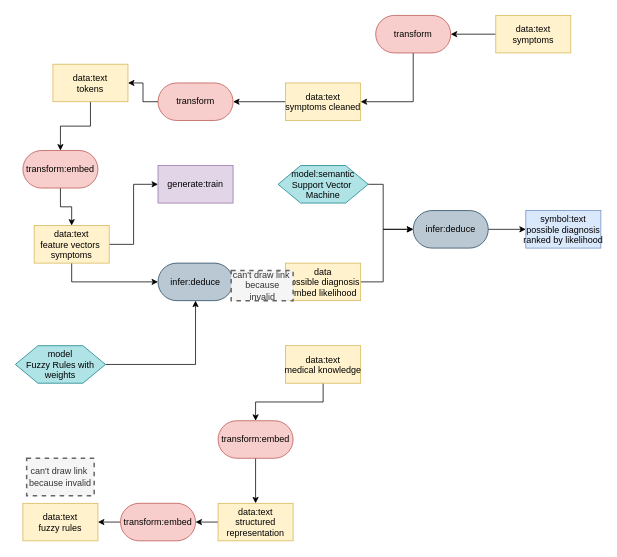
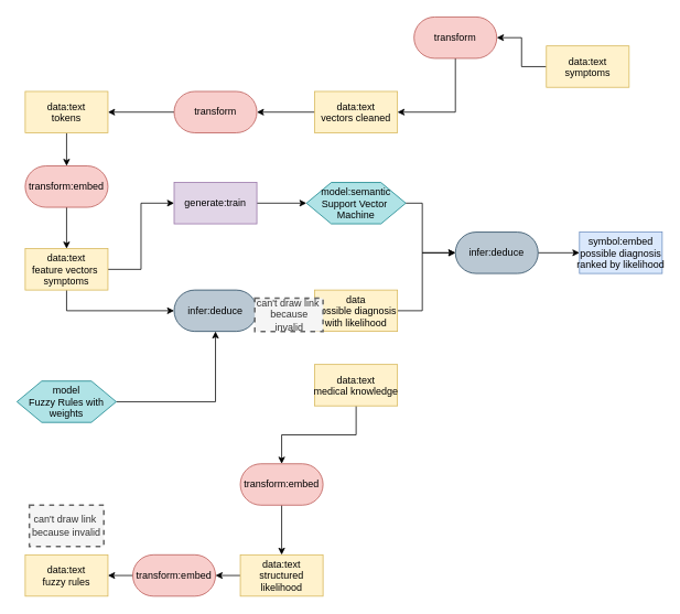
- <mxCell id="3" value="data:text&#10;symptoms" style="rectangle;fillColor=#fff2cc;strokeColor=#d6b656;" parent="1" name="data" vertex="1"><mxGeometry x="660" y="20" width="100" height="50" as="geometry" /></mxCell>
+ <mxCell id="3" value="data:text&#10;symptoms" style="rectangle;fillColor=#fff2cc;strokeColor=#d6b656;" parent="1" name="data" vertex="1"><mxGeometry x="660" y="55" width="100" height="50" as="geometry" /></mxCell>
- <mxCell id="11" value="data:text&#10;tokens" style="rectangle;fillColor=#fff2cc;strokeColor=#d6b656;" parent="1" name="data" vertex="1"><mxGeometry x="70" y="85" width="100" height="50" as="geometry" /></mxCell>
+ <mxCell id="11" value="data:text&#10;tokens" style="rectangle;fillColor=#fff2cc;strokeColor=#d6b656;" parent="1" name="data" vertex="1"><mxGeometry x="30" y="110" width="100" height="50" as="geometry" /></mxCell>
- <mxCell id="5" value="data:text&#10;symptoms cleaned" style="rectangle;fillColor=#fff2cc;strokeColor=#d6b656;" parent="1" name="data" vertex="1"><mxGeometry x="380" y="110" width="100" height="50" as="geometry" /></mxCell>
+ <mxCell id="5" value="data:text&#10;vectors cleaned" style="rectangle;fillColor=#fff2cc;strokeColor=#d6b656;" parent="1" name="data" vertex="1"><mxGeometry x="380" y="110" width="100" height="50" as="geometry" /></mxCell>
+ <mxCell id="17" style="edgeStyle=orthogonalEdgeStyle;rounded=0;orthogonalLoop=1;jettySize=auto;html=1;exitX=1;exitY=0.5;exitDx=0;exitDy=0;entryX=0;entryY=0.5;entryDx=0;entryDy=0;" parent="1" source="18" target="21" edge="1"><mxGeometry relative="1" as="geometry" /></mxCell>
- <mxCell id="26" value="symbol:text&#10;possible diagnosis&#10;ranked by likelihood" style="rectangle;fillColor=#dae8fc;strokeColor=#6c8ebf;" parent="1" name="symbol" vertex="1"><mxGeometry x="700" y="280" width="100" height="50" as="geometry" /></mxCell>
+ <mxCell id="26" value="symbol:embed&#10;possible diagnosis&#10;ranked by likelihood" style="rectangle;fillColor=#dae8fc;strokeColor=#6c8ebf;" parent="1" name="symbol" vertex="1"><mxGeometry x="700" y="280" width="100" height="50" as="geometry" /></mxCell>
- <mxCell id="16" value="data:text&#10;feature vectors &#10;symptoms" style="rectangle;fillColor=#fff2cc;strokeColor=#d6b656;" parent="1" name="data" vertex="1"><mxGeometry x="45" y="300" width="100" height="50" as="geometry" /></mxCell>
+ <mxCell id="16" value="data:text&#10;feature vectors &#10;symptoms" style="rectangle;fillColor=#fff2cc;strokeColor=#d6b656;" parent="1" name="data" vertex="1"><mxGeometry x="30" y="300" width="100" height="50" as="geometry" /></mxCell>
- <mxCell id="23" value="data&#10;possible diagnosis&#10;embed likelihood" style="rectangle;fillColor=#fff2cc;strokeColor=#d6b656;" parent="1" name="data" vertex="1"><mxGeometry x="380" y="350" width="100" height="50" as="geometry" /></mxCell>
+ <mxCell id="23" value="data&#10;possible diagnosis&#10;with likelihood" style="rectangle;fillColor=#fff2cc;strokeColor=#d6b656;" parent="1" name="data" vertex="1"><mxGeometry x="380" y="350" width="100" height="50" as="geometry" /></mxCell>
- <mxCell id="31" value="data:text&#10;medical knowledge" style="rectangle;fillColor=#fff2cc;strokeColor=#d6b656;" parent="1" name="data" vertex="1"><mxGeometry x="380" y="460" width="100" height="50" as="geometry" /></mxCell>
+ <mxCell id="31" value="data:text&#10;medical knowledge" style="rectangle;fillColor=#fff2cc;strokeColor=#d6b656;" parent="1" name="data" vertex="1"><mxGeometry x="380" y="440" width="100" height="50" as="geometry" /></mxCell>
- <mxCell id="35" value="data:text&#10;structured&#10;representation" style="rectangle;fillColor=#fff2cc;strokeColor=#d6b656;" parent="1" name="data" vertex="1"><mxGeometry x="290" y="670" width="100" height="50" as="geometry" /></mxCell>
+ <mxCell id="35" value="data:text&#10;structured&#10;likelihood" style="rectangle;fillColor=#fff2cc;strokeColor=#d6b656;" parent="1" name="data" vertex="1"><mxGeometry x="290" y="670" width="100" height="50" as="geometry" /></mxCell>
